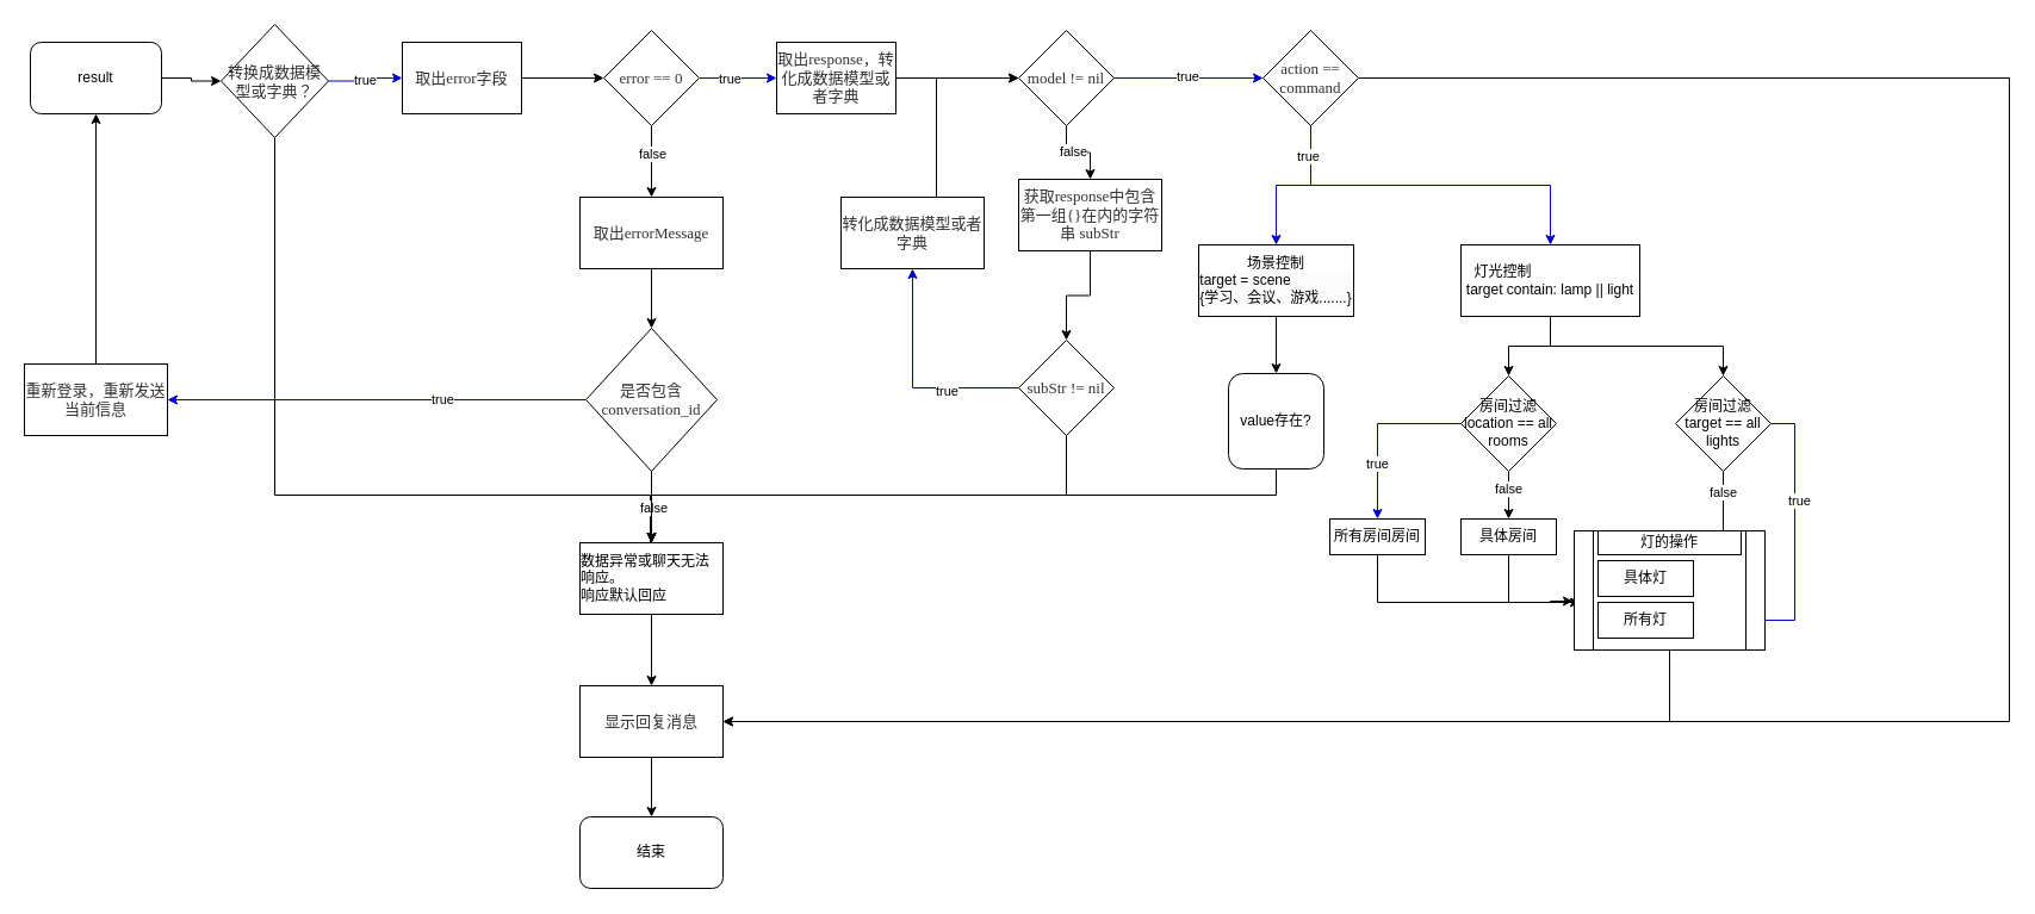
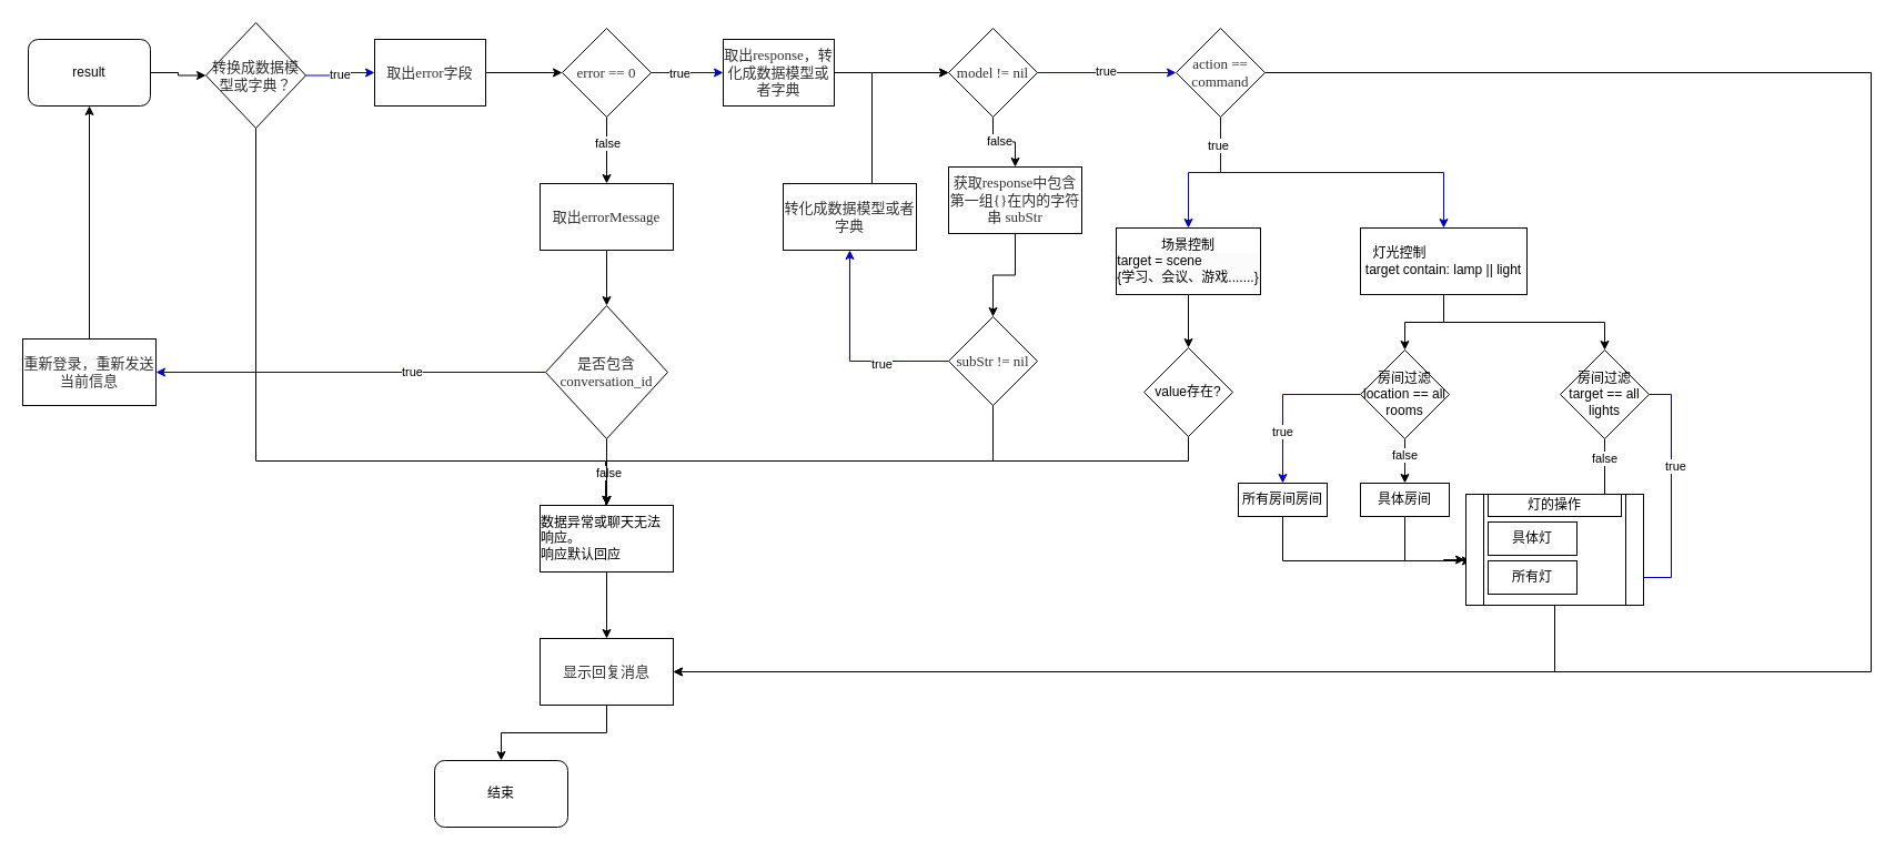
- <mxCell id="55" value="value存在?" style="whiteSpace=wrap;html=1;rounded=1;" vertex="1" parent="1"><mxGeometry x="1030" y="313" width="80" height="80" as="geometry" /></mxCell>
+ <mxCell id="55" value="value存在?" style="rhombus;whiteSpace=wrap;html=1;" vertex="1" parent="1"><mxGeometry x="1030" y="313" width="80" height="80" as="geometry" /></mxCell>
- <mxCell id="39" value="结束" style="rounded=1;whiteSpace=wrap;html=1;" vertex="1" parent="1"><mxGeometry x="486" y="685" width="120" height="60" as="geometry" /></mxCell>
+ <mxCell id="39" value="结束" style="rounded=1;whiteSpace=wrap;html=1;" vertex="1" parent="1"><mxGeometry x="391" y="685" width="120" height="60" as="geometry" /></mxCell>
